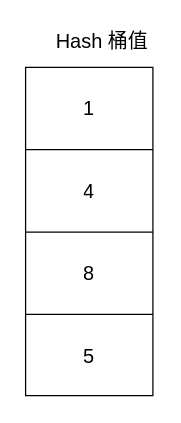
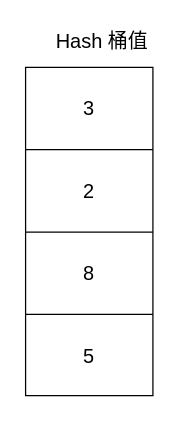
- <mxCell id="4" value="1" style="shape=partialRectangle;html=1;whiteSpace=wrap;connectable=0;overflow=hidden;fillColor=none;top=0;left=0;bottom=0;right=0;pointerEvents=1;hachureGap=4;fontSize=16;" vertex="1" parent="3"><mxGeometry width="102" height="66" as="geometry"><mxRectangle width="102" height="66" as="alternateBounds" /></mxGeometry></mxCell>
+ <mxCell id="4" value="3" style="shape=partialRectangle;html=1;whiteSpace=wrap;connectable=0;overflow=hidden;fillColor=none;top=0;left=0;bottom=0;right=0;pointerEvents=1;hachureGap=4;fontSize=16;" vertex="1" parent="3"><mxGeometry width="102" height="66" as="geometry"><mxRectangle width="102" height="66" as="alternateBounds" /></mxGeometry></mxCell>
- <mxCell id="6" value="4" style="shape=partialRectangle;html=1;whiteSpace=wrap;connectable=0;overflow=hidden;fillColor=none;top=0;left=0;bottom=0;right=0;pointerEvents=1;hachureGap=4;fontSize=16;" vertex="1" parent="5"><mxGeometry width="102" height="66" as="geometry"><mxRectangle width="102" height="66" as="alternateBounds" /></mxGeometry></mxCell>
+ <mxCell id="6" value="2" style="shape=partialRectangle;html=1;whiteSpace=wrap;connectable=0;overflow=hidden;fillColor=none;top=0;left=0;bottom=0;right=0;pointerEvents=1;hachureGap=4;fontSize=16;" vertex="1" parent="5"><mxGeometry width="102" height="66" as="geometry"><mxRectangle width="102" height="66" as="alternateBounds" /></mxGeometry></mxCell>
